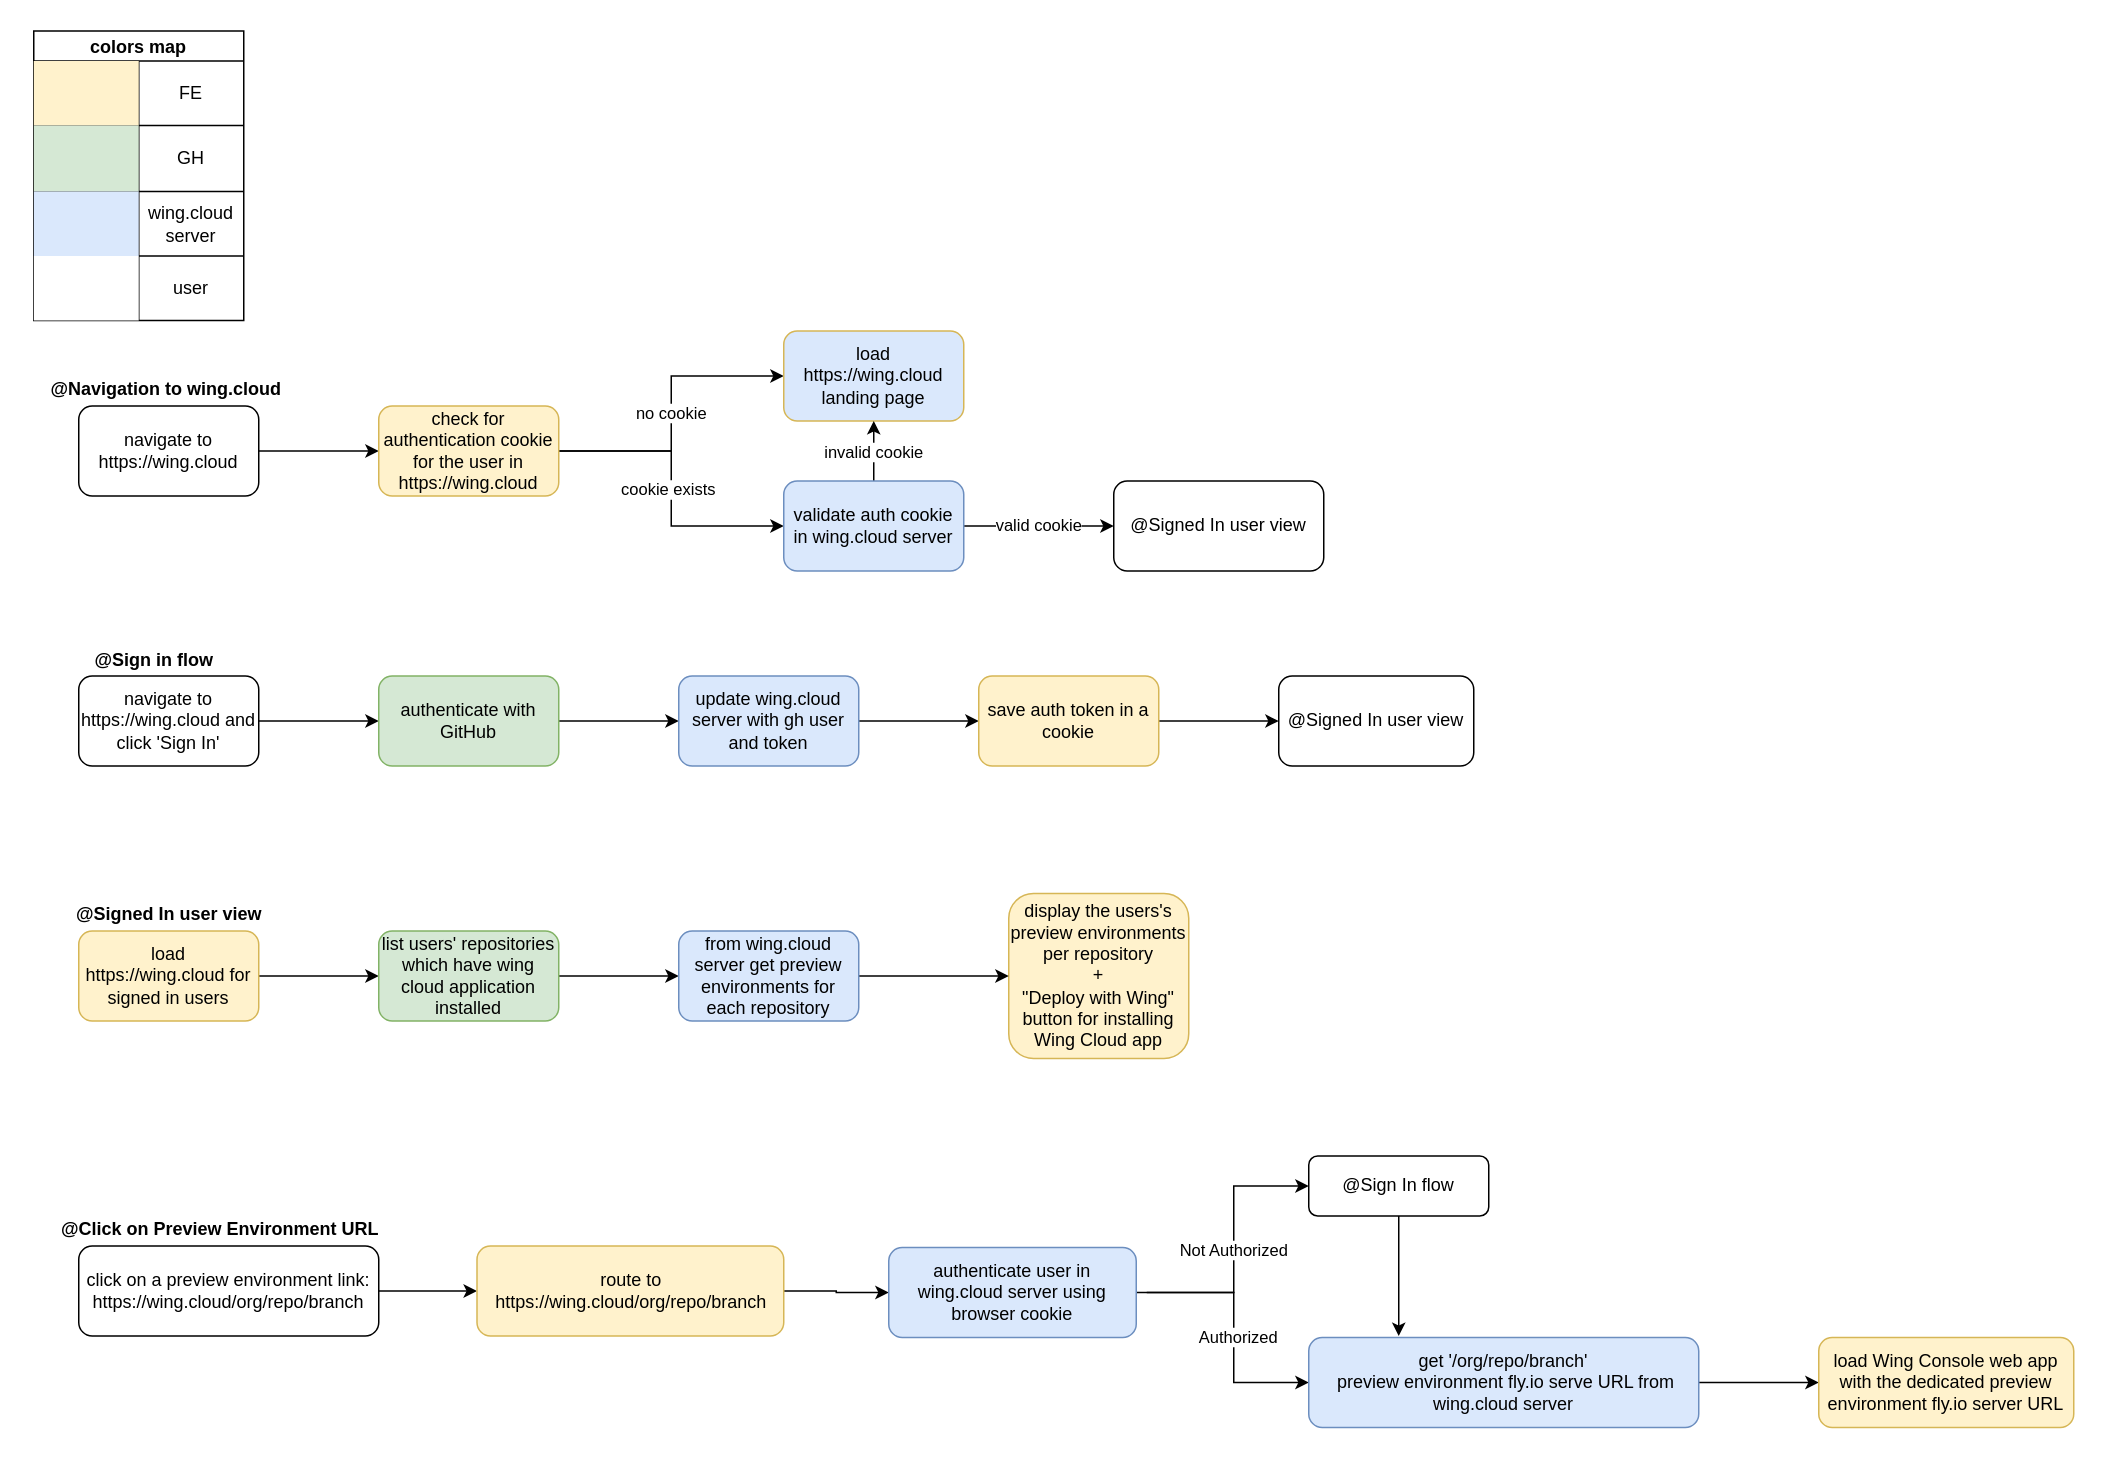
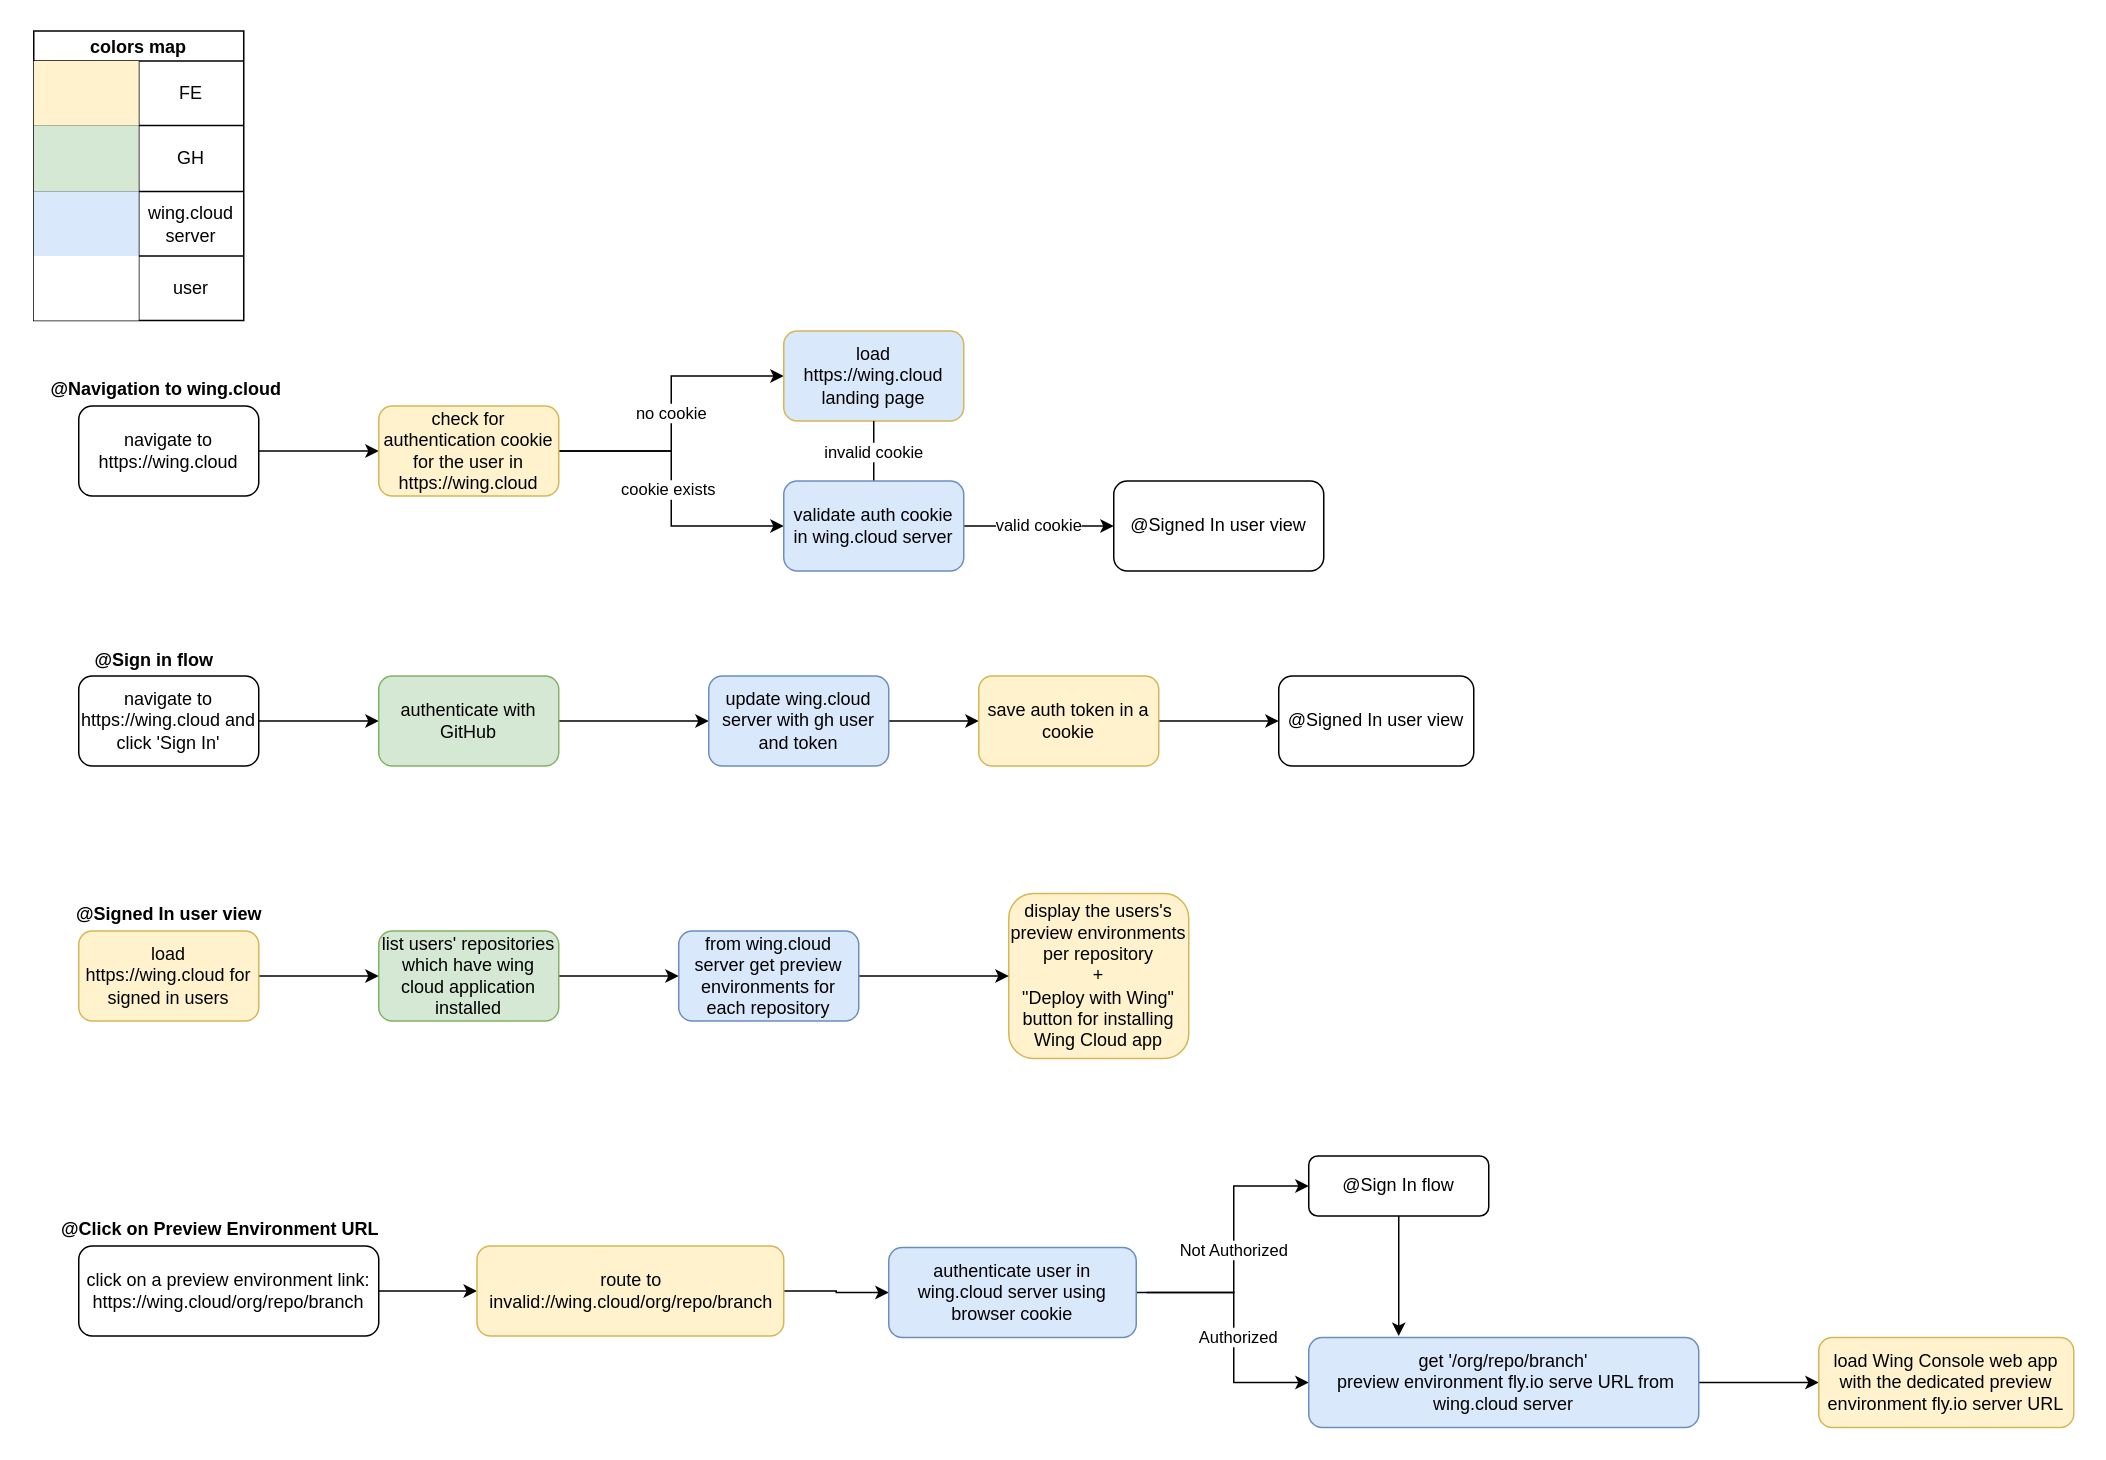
- <mxCell id="9" value="" style="edgeStyle=orthogonalEdgeStyle;rounded=0;orthogonalLoop=1;jettySize=auto;html=1;" edge="1" parent="1" source="12" target="8"><mxGeometry relative="1" as="geometry" /></mxCell>
+ <mxCell id="9" value="" style="edgeStyle=orthogonalEdgeStyle;rounded=0;orthogonalLoop=1;jettySize=auto;html=1;endArrow=none;" edge="1" parent="1" source="12" target="8"><mxGeometry relative="1" as="geometry" /></mxCell>
- <mxCell id="19" value="update wing.cloud server with gh user and token" style="rounded=1;whiteSpace=wrap;html=1;fillColor=#dae8fc;strokeColor=#6c8ebf;" vertex="1" parent="1"><mxGeometry x="452" y="450" width="120" height="60" as="geometry" /></mxCell>
+ <mxCell id="19" value="update wing.cloud server with gh user and token" style="rounded=1;whiteSpace=wrap;html=1;fillColor=#dae8fc;strokeColor=#6c8ebf;" vertex="1" parent="1"><mxGeometry x="472" y="450" width="120" height="60" as="geometry" /></mxCell>
- <mxCell id="45" value="route to https://wing.cloud/org/repo/branch" style="rounded=1;whiteSpace=wrap;html=1;fillColor=#fff2cc;strokeColor=#d6b656;" vertex="1" parent="1"><mxGeometry x="317.5" y="830" width="204.5" height="60" as="geometry" /></mxCell>
+ <mxCell id="45" value="route to invalid://wing.cloud/org/repo/branch" style="rounded=1;whiteSpace=wrap;html=1;fillColor=#fff2cc;strokeColor=#d6b656;" vertex="1" parent="1"><mxGeometry x="317.5" y="830" width="204.5" height="60" as="geometry" /></mxCell>
